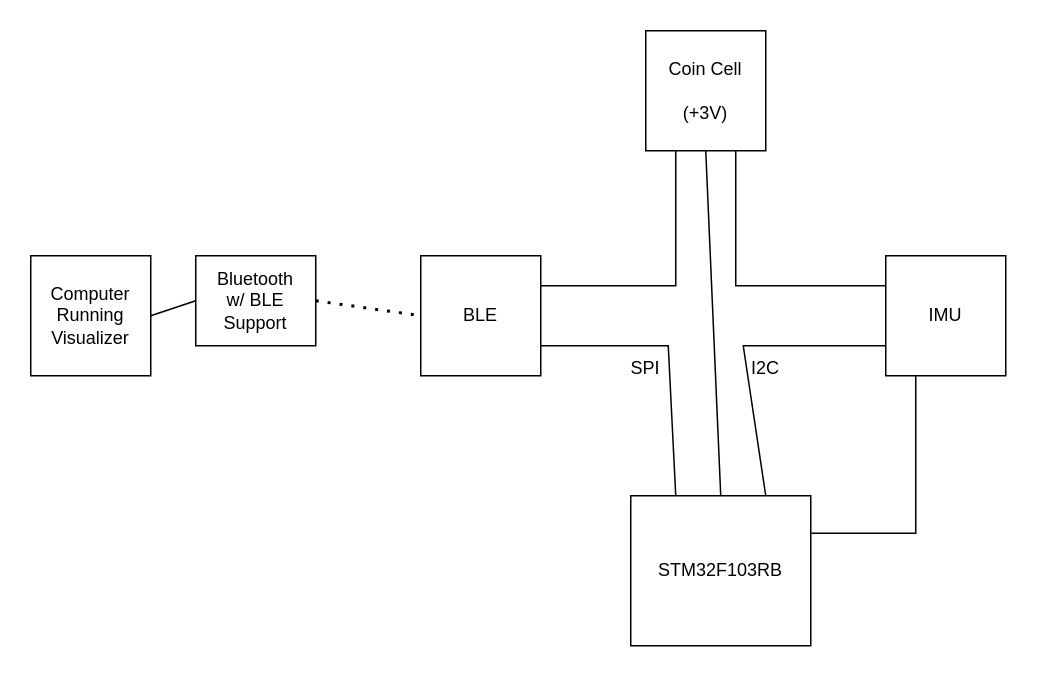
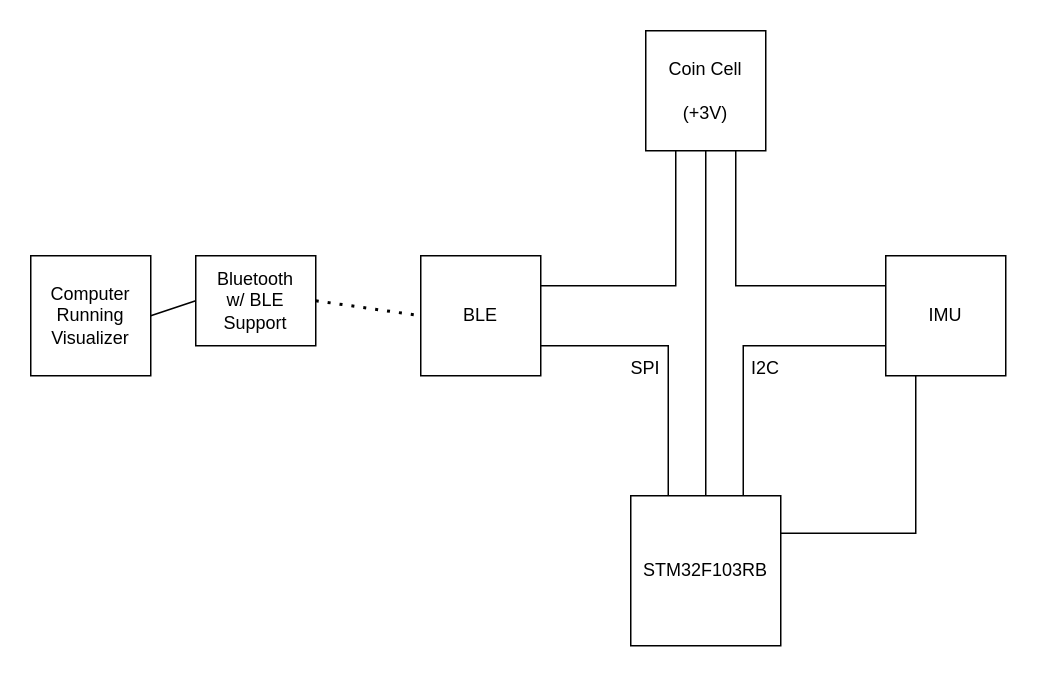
- <mxCell id="5" value="STM32F103RB" style="whiteSpace=wrap;html=1;aspect=fixed;" vertex="1" parent="1"><mxGeometry x="420" y="330" width="120" height="100" as="geometry" /></mxCell>
+ <mxCell id="5" value="STM32F103RB" style="whiteSpace=wrap;html=1;aspect=fixed;" vertex="1" parent="1"><mxGeometry x="420" y="330" width="100" height="100" as="geometry" /></mxCell>
